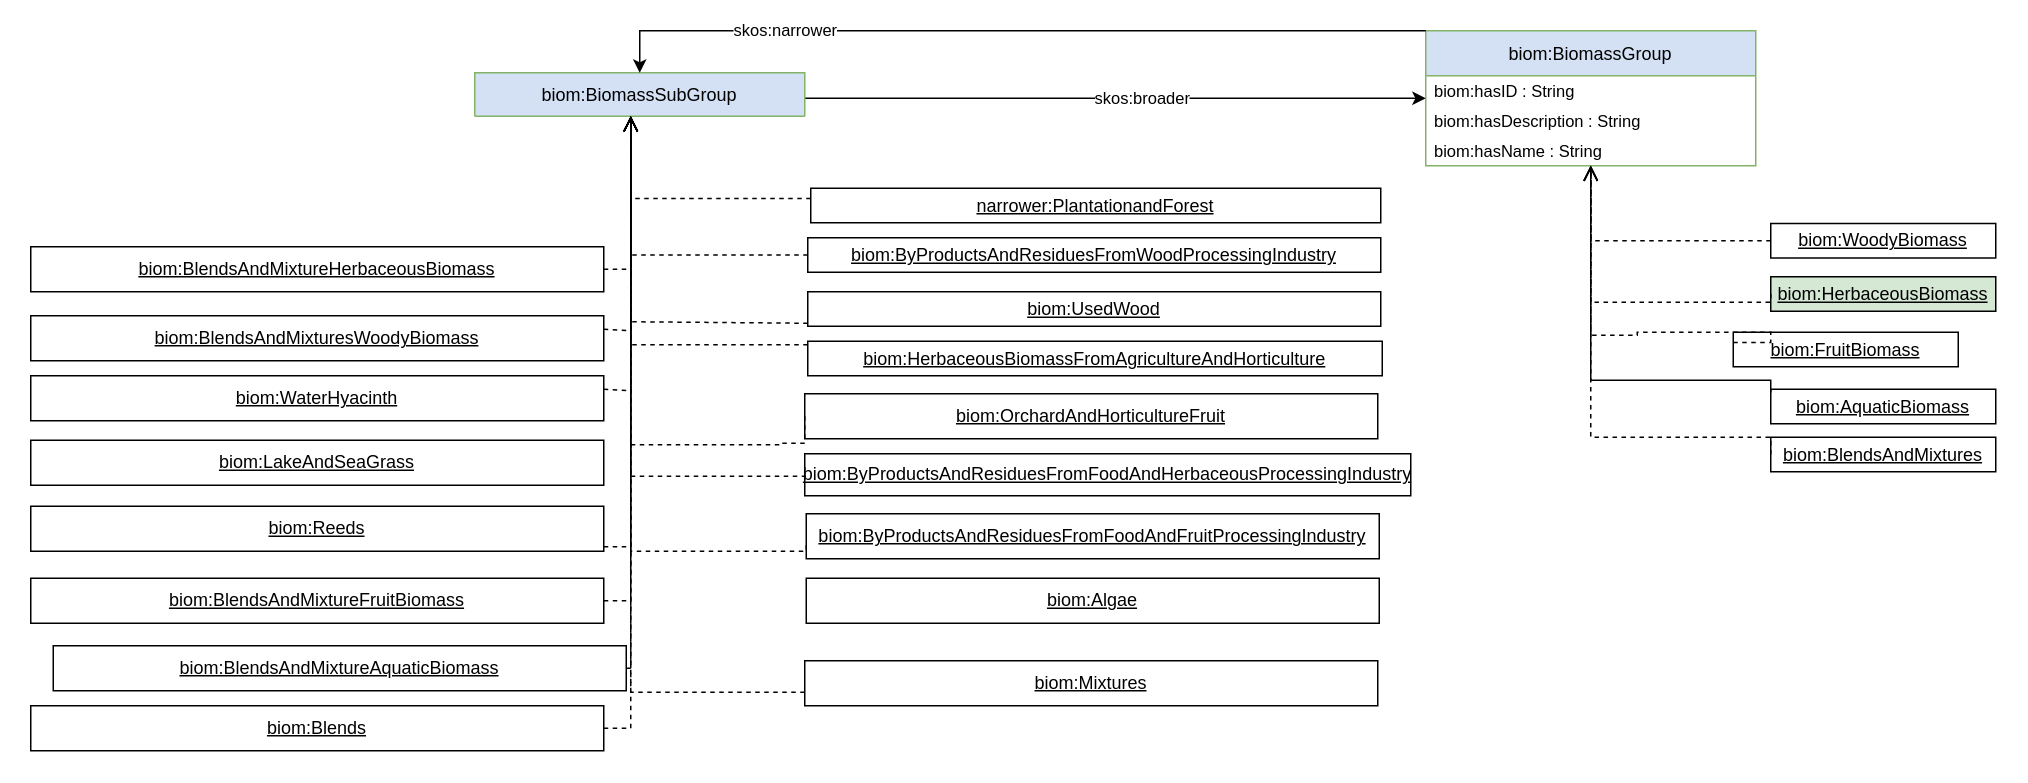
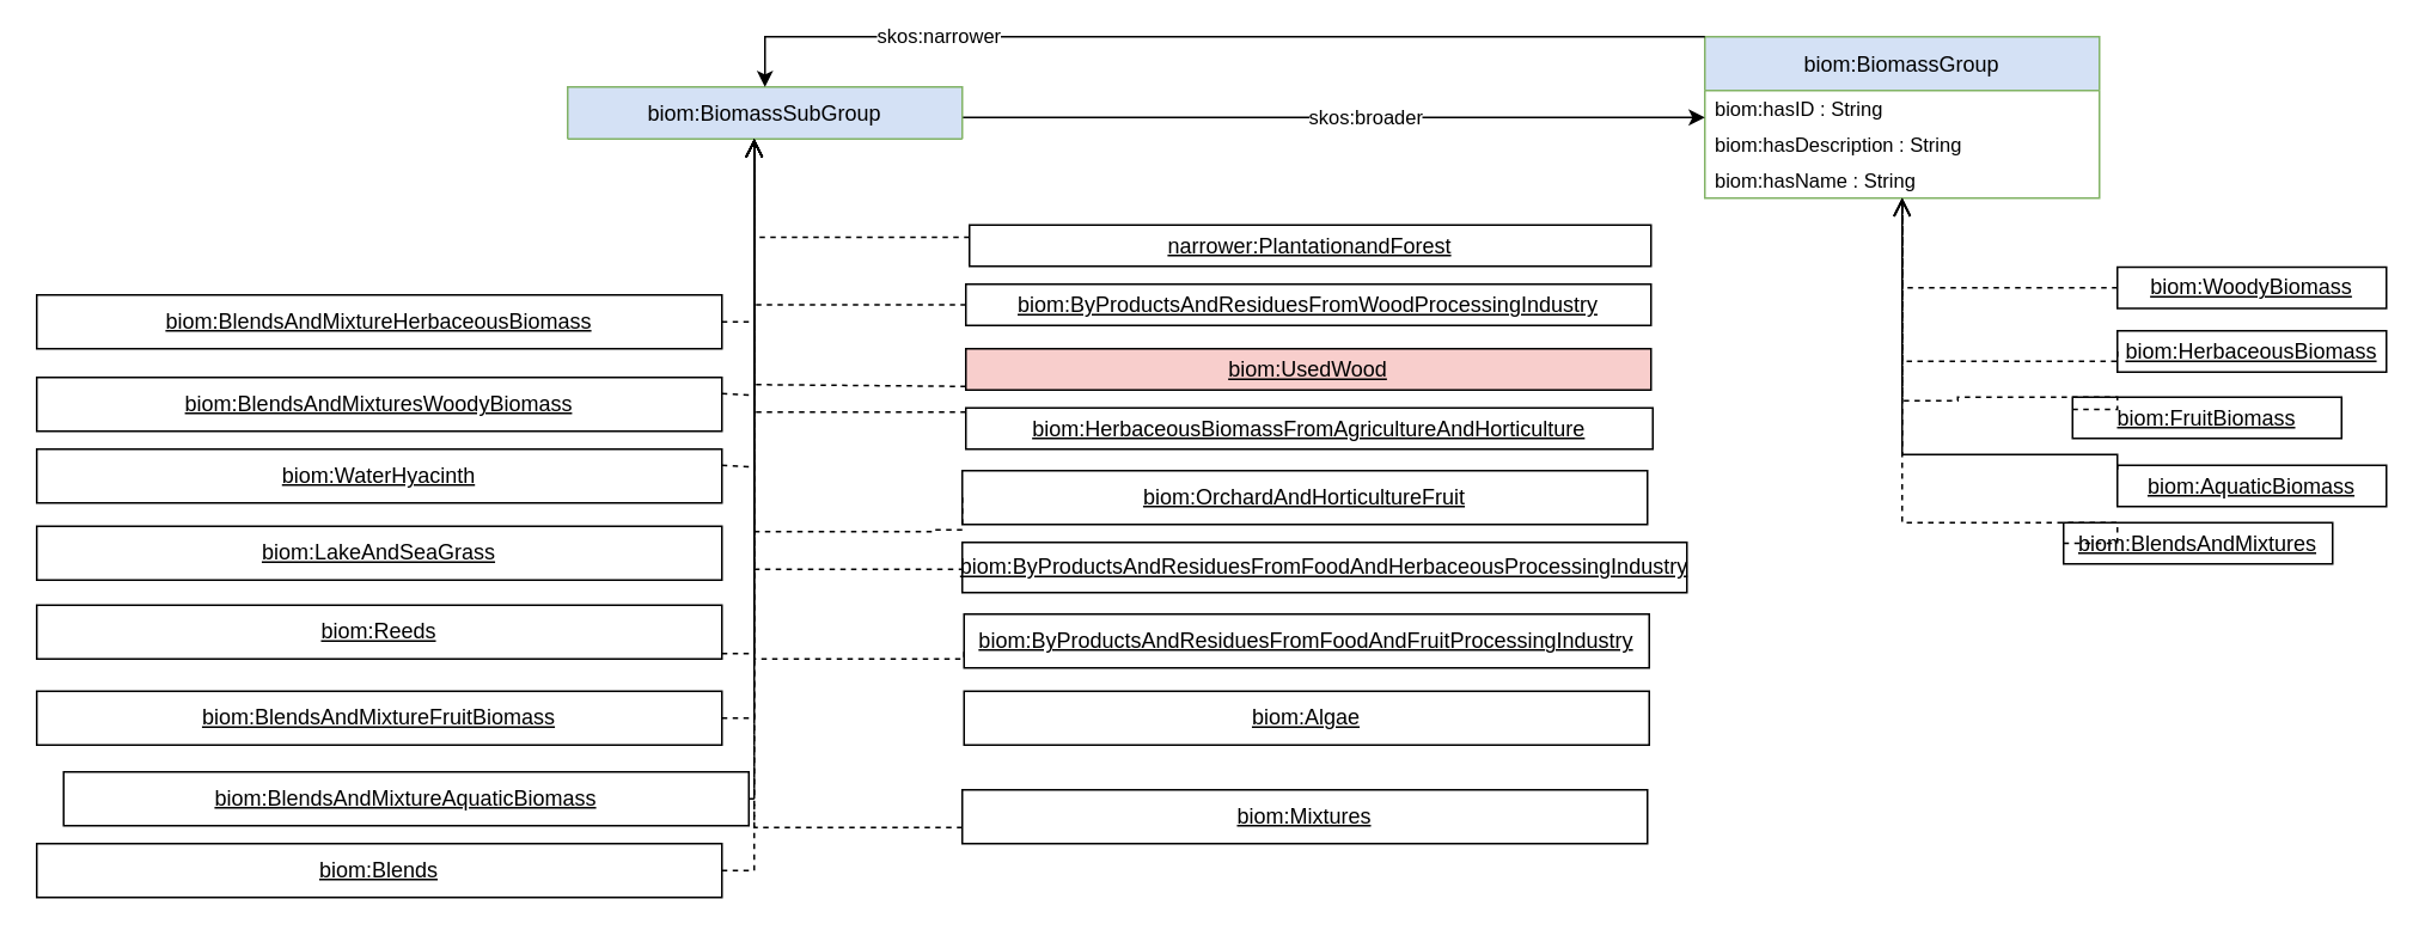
- <mxCell id="13" value="&lt;u&gt;biom:HerbaceousBiomass&lt;/u&gt;" style="rounded=0;whiteSpace=wrap;html=1;snapToPoint=1;points=[[0.1,0],[0.2,0],[0.3,0],[0.4,0],[0.5,0],[0.6,0],[0.7,0],[0.8,0],[0.9,0],[0,0.1],[0,0.3],[0,0.5],[0,0.7],[0,0.9],[0.1,1],[0.2,1],[0.3,1],[0.4,1],[0.5,1],[0.6,1],[0.7,1],[0.8,1],[0.9,1],[1,0.1],[1,0.3],[1,0.5],[1,0.7],[1,0.9]];fillColor=#d5e8d4;" parent="1" vertex="1"><mxGeometry x="1180" y="184" width="150" height="23" as="geometry" /></mxCell>
+ <mxCell id="13" value="&lt;u&gt;biom:HerbaceousBiomass&lt;/u&gt;" style="rounded=0;whiteSpace=wrap;html=1;snapToPoint=1;points=[[0.1,0],[0.2,0],[0.3,0],[0.4,0],[0.5,0],[0.6,0],[0.7,0],[0.8,0],[0.9,0],[0,0.1],[0,0.3],[0,0.5],[0,0.7],[0,0.9],[0.1,1],[0.2,1],[0.3,1],[0.4,1],[0.5,1],[0.6,1],[0.7,1],[0.8,1],[0.9,1],[1,0.1],[1,0.3],[1,0.5],[1,0.7],[1,0.9]];" parent="1" vertex="1"><mxGeometry x="1180" y="184" width="150" height="23" as="geometry" /></mxCell>
- <mxCell id="22" value="&lt;u&gt;biom:UsedWood&lt;/u&gt;" style="rounded=0;whiteSpace=wrap;html=1;snapToPoint=1;points=[[0.1,0],[0.2,0],[0.3,0],[0.4,0],[0.5,0],[0.6,0],[0.7,0],[0.8,0],[0.9,0],[0,0.1],[0,0.3],[0,0.5],[0,0.7],[0,0.9],[0.1,1],[0.2,1],[0.3,1],[0.4,1],[0.5,1],[0.6,1],[0.7,1],[0.8,1],[0.9,1],[1,0.1],[1,0.3],[1,0.5],[1,0.7],[1,0.9]];" parent="1" vertex="1"><mxGeometry x="538" y="194" width="382" height="23" as="geometry" /></mxCell>
+ <mxCell id="22" value="&lt;u&gt;biom:UsedWood&lt;/u&gt;" style="rounded=0;whiteSpace=wrap;html=1;snapToPoint=1;points=[[0.1,0],[0.2,0],[0.3,0],[0.4,0],[0.5,0],[0.6,0],[0.7,0],[0.8,0],[0.9,0],[0,0.1],[0,0.3],[0,0.5],[0,0.7],[0,0.9],[0.1,1],[0.2,1],[0.3,1],[0.4,1],[0.5,1],[0.6,1],[0.7,1],[0.8,1],[0.9,1],[1,0.1],[1,0.3],[1,0.5],[1,0.7],[1,0.9]];fillColor=#f8cecc;" parent="1" vertex="1"><mxGeometry x="538" y="194" width="382" height="23" as="geometry" /></mxCell>
- <mxCell id="16" value="&lt;u&gt;biom:BlendsAndMixtures&lt;/u&gt;" style="rounded=0;whiteSpace=wrap;html=1;snapToPoint=1;points=[[0.1,0],[0.2,0],[0.3,0],[0.4,0],[0.5,0],[0.6,0],[0.7,0],[0.8,0],[0.9,0],[0,0.1],[0,0.3],[0,0.5],[0,0.7],[0,0.9],[0.1,1],[0.2,1],[0.3,1],[0.4,1],[0.5,1],[0.6,1],[0.7,1],[0.8,1],[0.9,1],[1,0.1],[1,0.3],[1,0.5],[1,0.7],[1,0.9]];" parent="1" vertex="1"><mxGeometry x="1180" y="291" width="150" height="23" as="geometry" /></mxCell>
+ <mxCell id="16" value="&lt;u&gt;biom:BlendsAndMixtures&lt;/u&gt;" style="rounded=0;whiteSpace=wrap;html=1;snapToPoint=1;points=[[0.1,0],[0.2,0],[0.3,0],[0.4,0],[0.5,0],[0.6,0],[0.7,0],[0.8,0],[0.9,0],[0,0.1],[0,0.3],[0,0.5],[0,0.7],[0,0.9],[0.1,1],[0.2,1],[0.3,1],[0.4,1],[0.5,1],[0.6,1],[0.7,1],[0.8,1],[0.9,1],[1,0.1],[1,0.3],[1,0.5],[1,0.7],[1,0.9]];" parent="1" vertex="1"><mxGeometry x="1150" y="291" width="150" height="23" as="geometry" /></mxCell>
